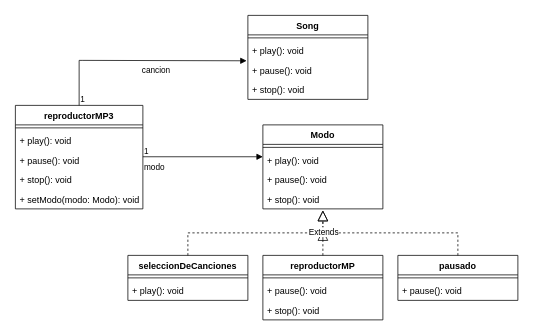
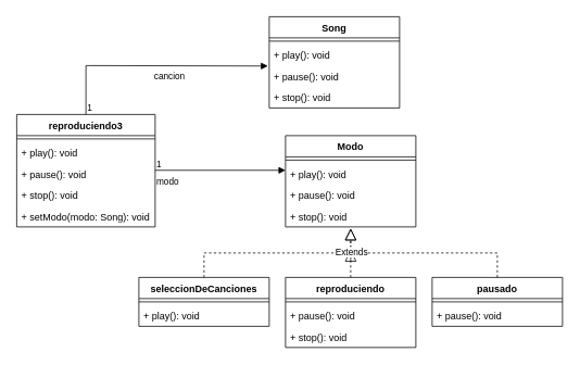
- <mxCell id="12" value="reproductorMP3" style="swimlane;fontStyle=1;align=center;verticalAlign=top;childLayout=stackLayout;horizontal=1;startSize=26;horizontalStack=0;resizeParent=1;resizeParentMax=0;resizeLast=0;collapsible=1;marginBottom=0;whiteSpace=wrap;html=1;" vertex="1" parent="1"><mxGeometry x="20" y="140" width="170" height="138" as="geometry" /></mxCell>
+ <mxCell id="12" value="reproduciendo3" style="swimlane;fontStyle=1;align=center;verticalAlign=top;childLayout=stackLayout;horizontal=1;startSize=26;horizontalStack=0;resizeParent=1;resizeParentMax=0;resizeLast=0;collapsible=1;marginBottom=0;whiteSpace=wrap;html=1;" vertex="1" parent="1"><mxGeometry x="20" y="140" width="170" height="138" as="geometry" /></mxCell>
- <mxCell id="17" value="+ setModo(modo: Modo): void" style="text;strokeColor=none;fillColor=none;align=left;verticalAlign=top;spacingLeft=4;spacingRight=4;overflow=hidden;rotatable=0;points=[[0,0.5],[1,0.5]];portConstraint=eastwest;whiteSpace=wrap;html=1;" vertex="1" parent="12"><mxGeometry y="112" width="170" height="26" as="geometry" /></mxCell>
+ <mxCell id="17" value="+ setModo(modo: Song): void" style="text;strokeColor=none;fillColor=none;align=left;verticalAlign=top;spacingLeft=4;spacingRight=4;overflow=hidden;rotatable=0;points=[[0,0.5],[1,0.5]];portConstraint=eastwest;whiteSpace=wrap;html=1;" vertex="1" parent="12"><mxGeometry y="112" width="170" height="26" as="geometry" /></mxCell>
- <mxCell id="23" value="reproductorMP" style="swimlane;fontStyle=1;align=center;verticalAlign=top;childLayout=stackLayout;horizontal=1;startSize=26;horizontalStack=0;resizeParent=1;resizeParentMax=0;resizeLast=0;collapsible=1;marginBottom=0;whiteSpace=wrap;html=1;" vertex="1" parent="1"><mxGeometry x="350" y="340" width="160" height="86" as="geometry" /></mxCell>
+ <mxCell id="23" value="reproduciendo" style="swimlane;fontStyle=1;align=center;verticalAlign=top;childLayout=stackLayout;horizontal=1;startSize=26;horizontalStack=0;resizeParent=1;resizeParentMax=0;resizeLast=0;collapsible=1;marginBottom=0;whiteSpace=wrap;html=1;" vertex="1" parent="1"><mxGeometry x="350" y="340" width="160" height="86" as="geometry" /></mxCell>
